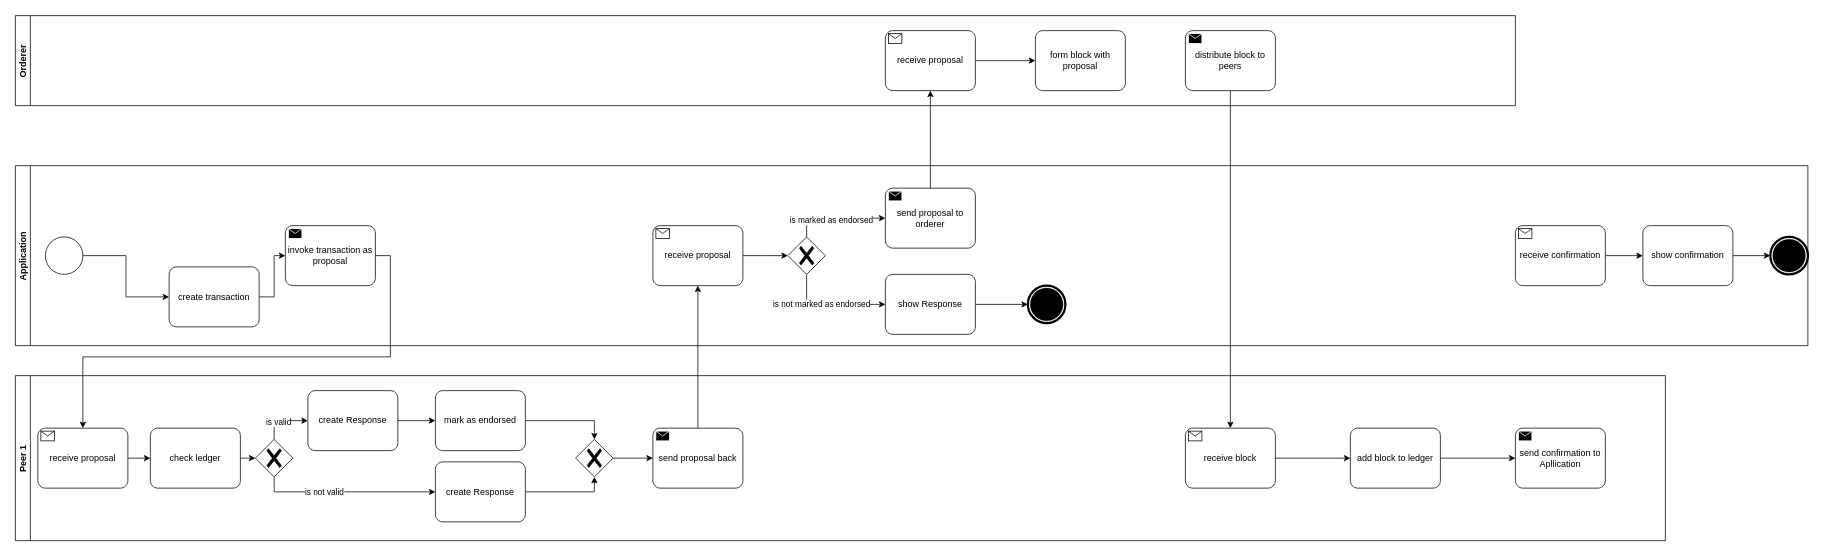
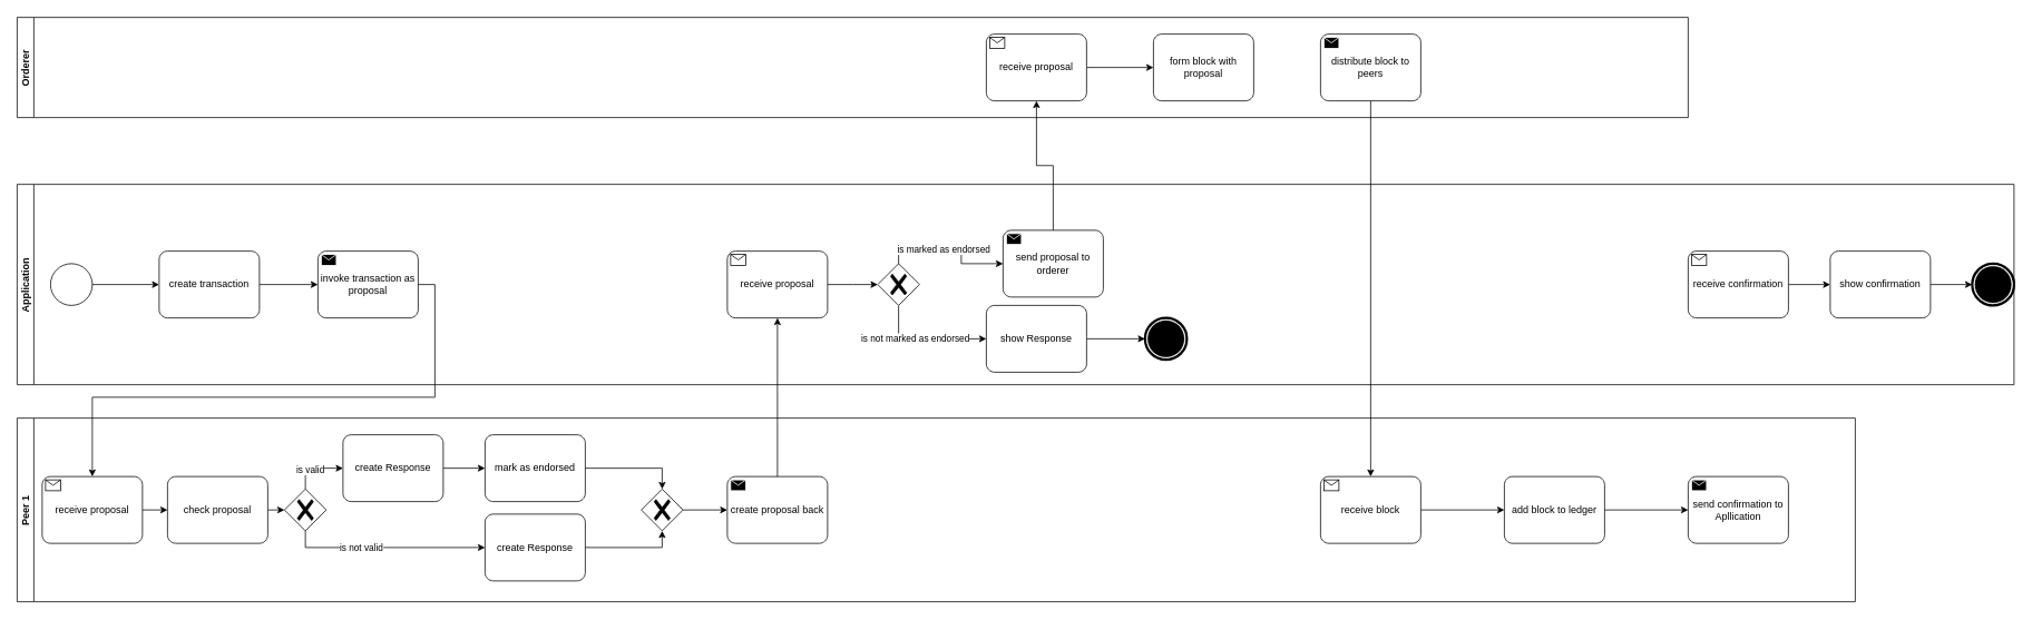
- <mxCell id="18" value="send proposal to orderer" style="points=[[0.25,0,0],[0.5,0,0],[0.75,0,0],[1,0.25,0],[1,0.5,0],[1,0.75,0],[0.75,1,0],[0.5,1,0],[0.25,1,0],[0,0.75,0],[0,0.5,0],[0,0.25,0]];shape=mxgraph.bpmn.task;whiteSpace=wrap;rectStyle=rounded;size=10;taskMarker=send;" vertex="1" parent="2"><mxGeometry x="1160" y="30" width="120" height="80" as="geometry" /></mxCell>
+ <mxCell id="18" value="send proposal to orderer" style="points=[[0.25,0,0],[0.5,0,0],[0.75,0,0],[1,0.25,0],[1,0.5,0],[1,0.75,0],[0.75,1,0],[0.5,1,0],[0.25,1,0],[0,0.75,0],[0,0.5,0],[0,0.25,0]];shape=mxgraph.bpmn.task;whiteSpace=wrap;rectStyle=rounded;size=10;taskMarker=send;" vertex="1" parent="2"><mxGeometry x="1180" y="55" width="120" height="80" as="geometry" /></mxCell>
- <mxCell id="6" value="create transaction" style="points=[[0.25,0,0],[0.5,0,0],[0.75,0,0],[1,0.25,0],[1,0.5,0],[1,0.75,0],[0.75,1,0],[0.5,1,0],[0.25,1,0],[0,0.75,0],[0,0.5,0],[0,0.25,0]];shape=mxgraph.bpmn.task;whiteSpace=wrap;rectStyle=rounded;size=10;taskMarker=abstract;" vertex="1" parent="2"><mxGeometry x="205" y="135" width="120" height="80" as="geometry" /></mxCell>
+ <mxCell id="6" value="create transaction" style="points=[[0.25,0,0],[0.5,0,0],[0.75,0,0],[1,0.25,0],[1,0.5,0],[1,0.75,0],[0.75,1,0],[0.5,1,0],[0.25,1,0],[0,0.75,0],[0,0.5,0],[0,0.25,0]];shape=mxgraph.bpmn.task;whiteSpace=wrap;rectStyle=rounded;size=10;taskMarker=abstract;" vertex="1" parent="2"><mxGeometry x="170" y="80" width="120" height="80" as="geometry" /></mxCell>
- <mxCell id="42" value="check ledger" style="points=[[0.25,0,0],[0.5,0,0],[0.75,0,0],[1,0.25,0],[1,0.5,0],[1,0.75,0],[0.75,1,0],[0.5,1,0],[0.25,1,0],[0,0.75,0],[0,0.5,0],[0,0.25,0]];shape=mxgraph.bpmn.task;whiteSpace=wrap;rectStyle=rounded;size=10;taskMarker=abstract;" vertex="1" parent="24"><mxGeometry x="180" y="70" width="120" height="80" as="geometry" /></mxCell>
+ <mxCell id="42" value="check proposal" style="points=[[0.25,0,0],[0.5,0,0],[0.75,0,0],[1,0.25,0],[1,0.5,0],[1,0.75,0],[0.75,1,0],[0.5,1,0],[0.25,1,0],[0,0.75,0],[0,0.5,0],[0,0.25,0]];shape=mxgraph.bpmn.task;whiteSpace=wrap;rectStyle=rounded;size=10;taskMarker=abstract;" vertex="1" parent="24"><mxGeometry x="180" y="70" width="120" height="80" as="geometry" /></mxCell>
- <mxCell id="38" value="send proposal back" style="points=[[0.25,0,0],[0.5,0,0],[0.75,0,0],[1,0.25,0],[1,0.5,0],[1,0.75,0],[0.75,1,0],[0.5,1,0],[0.25,1,0],[0,0.75,0],[0,0.5,0],[0,0.25,0]];shape=mxgraph.bpmn.task;whiteSpace=wrap;rectStyle=rounded;size=10;taskMarker=send;" vertex="1" parent="24"><mxGeometry x="850" y="70" width="120" height="80" as="geometry" /></mxCell>
+ <mxCell id="38" value="create proposal back" style="points=[[0.25,0,0],[0.5,0,0],[0.75,0,0],[1,0.25,0],[1,0.5,0],[1,0.75,0],[0.75,1,0],[0.5,1,0],[0.25,1,0],[0,0.75,0],[0,0.5,0],[0,0.25,0]];shape=mxgraph.bpmn.task;whiteSpace=wrap;rectStyle=rounded;size=10;taskMarker=send;" vertex="1" parent="24"><mxGeometry x="850" y="70" width="120" height="80" as="geometry" /></mxCell>
